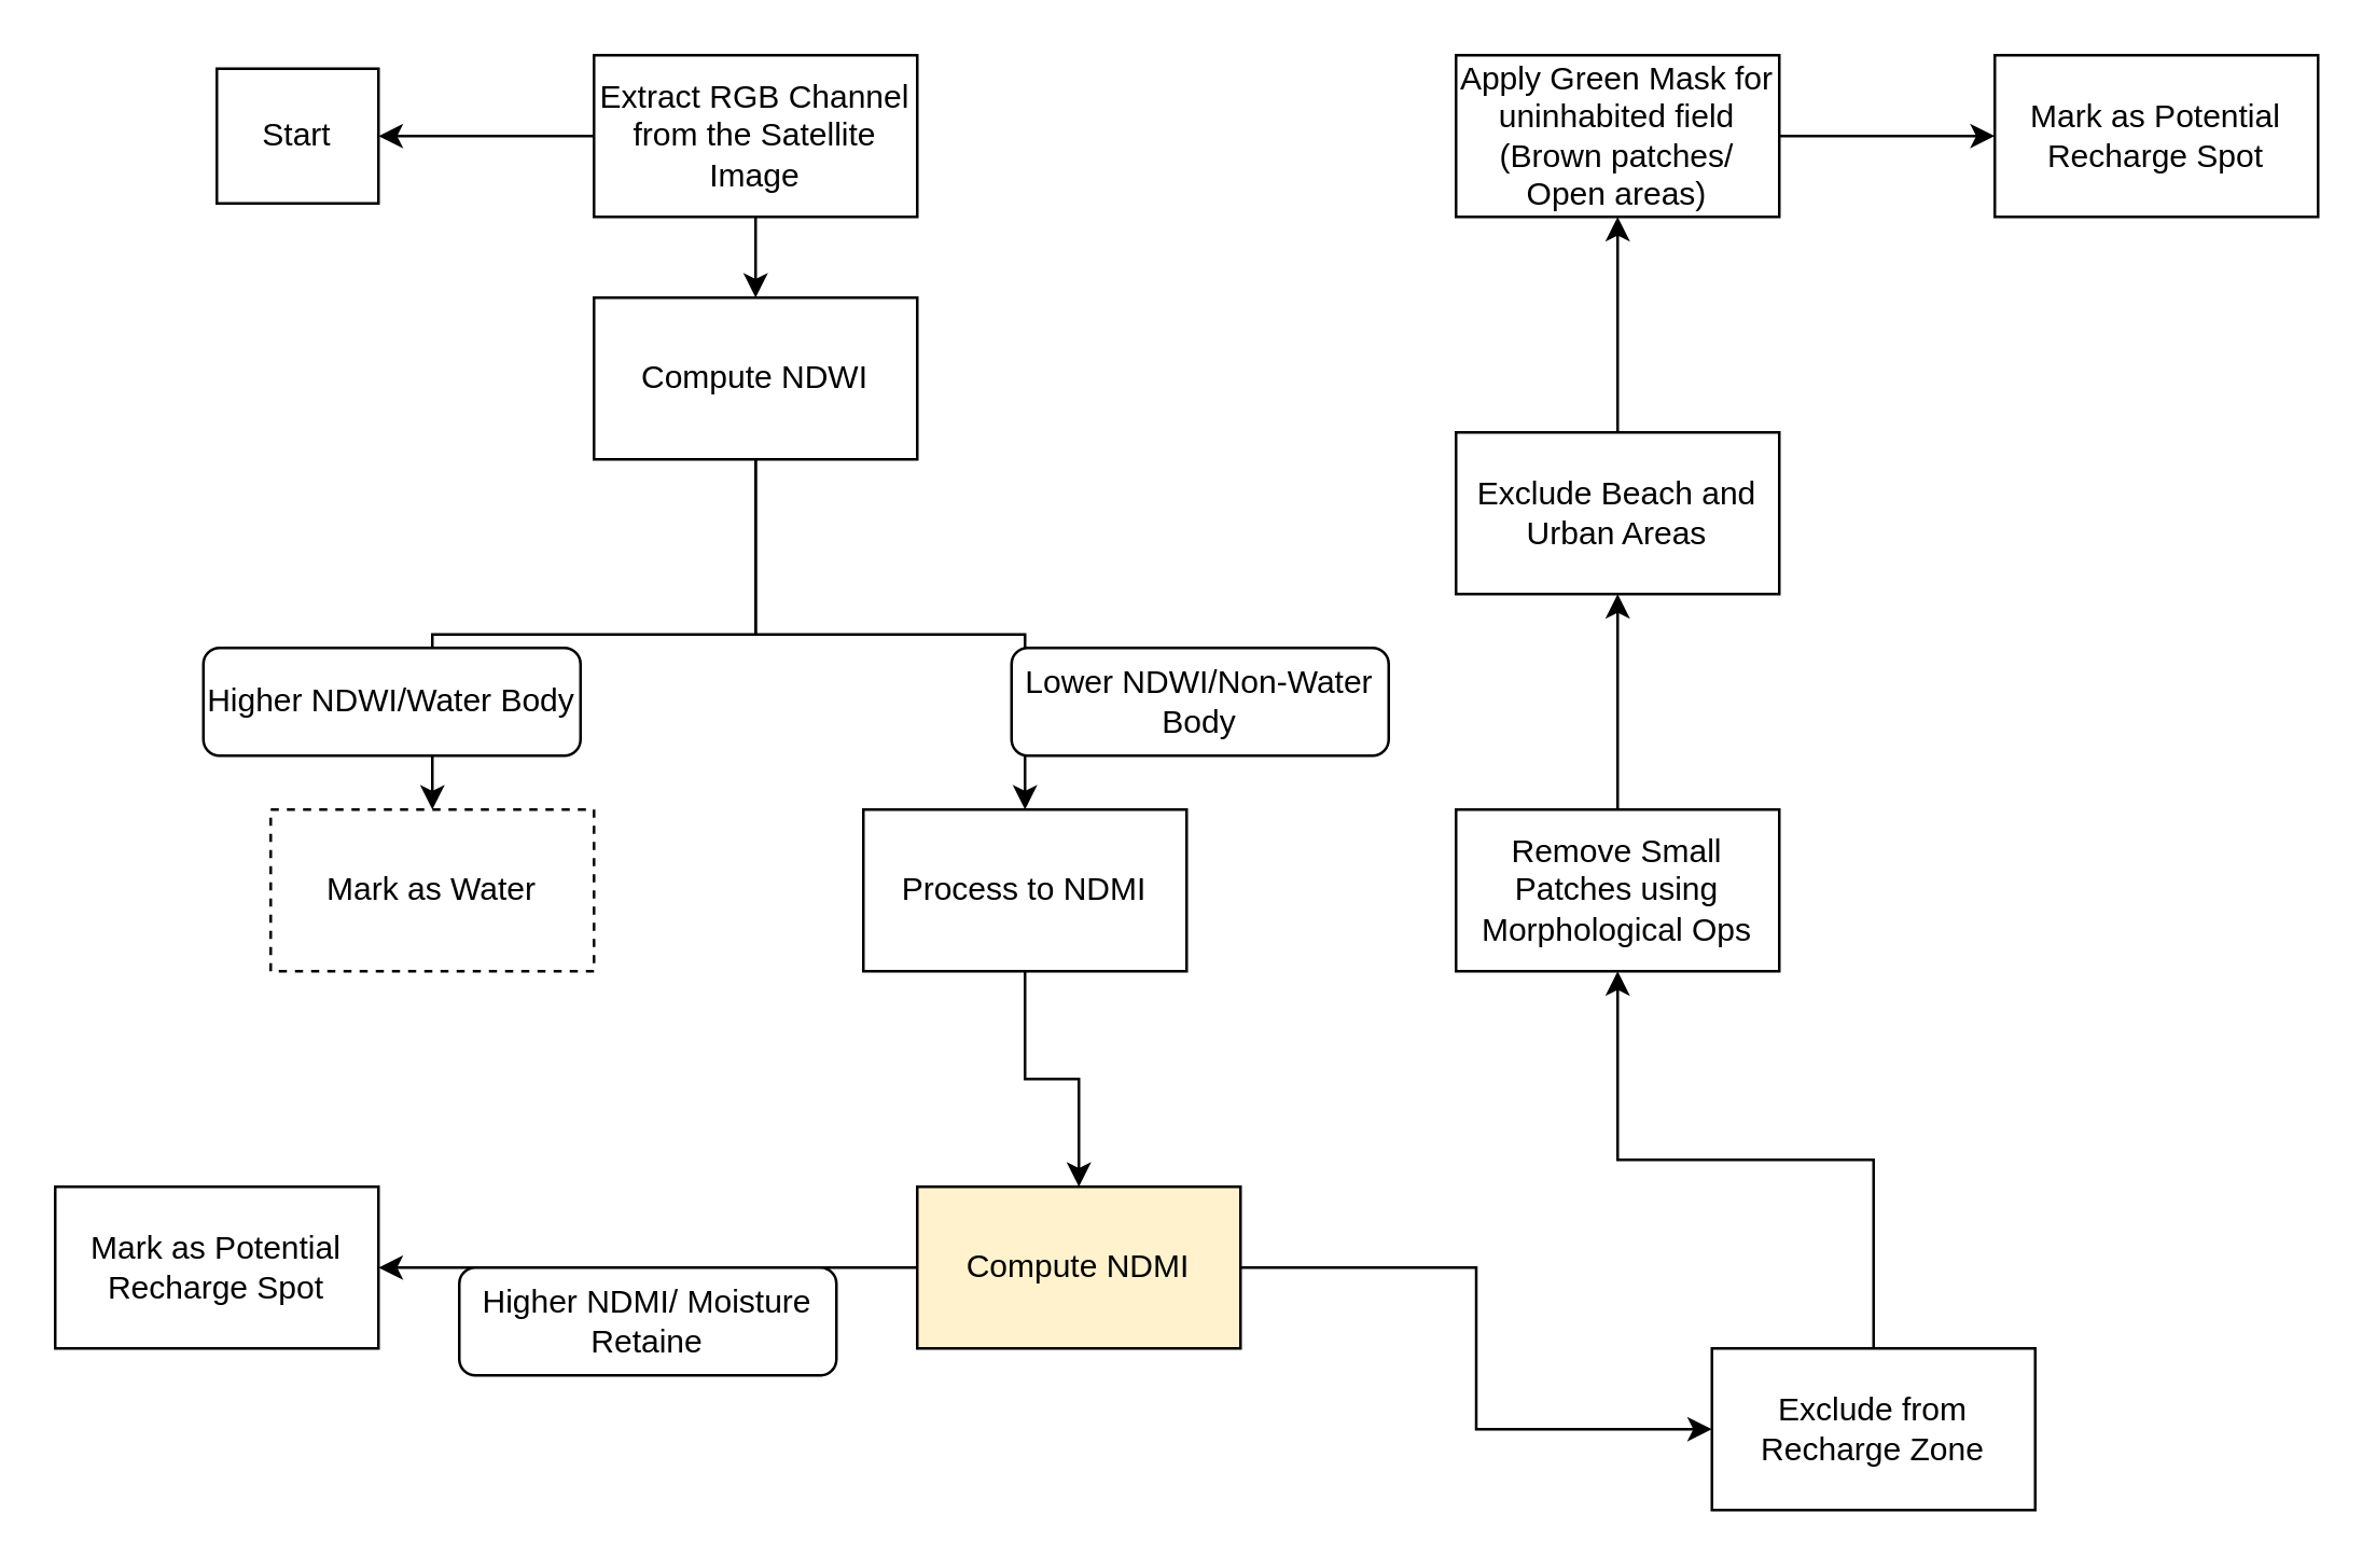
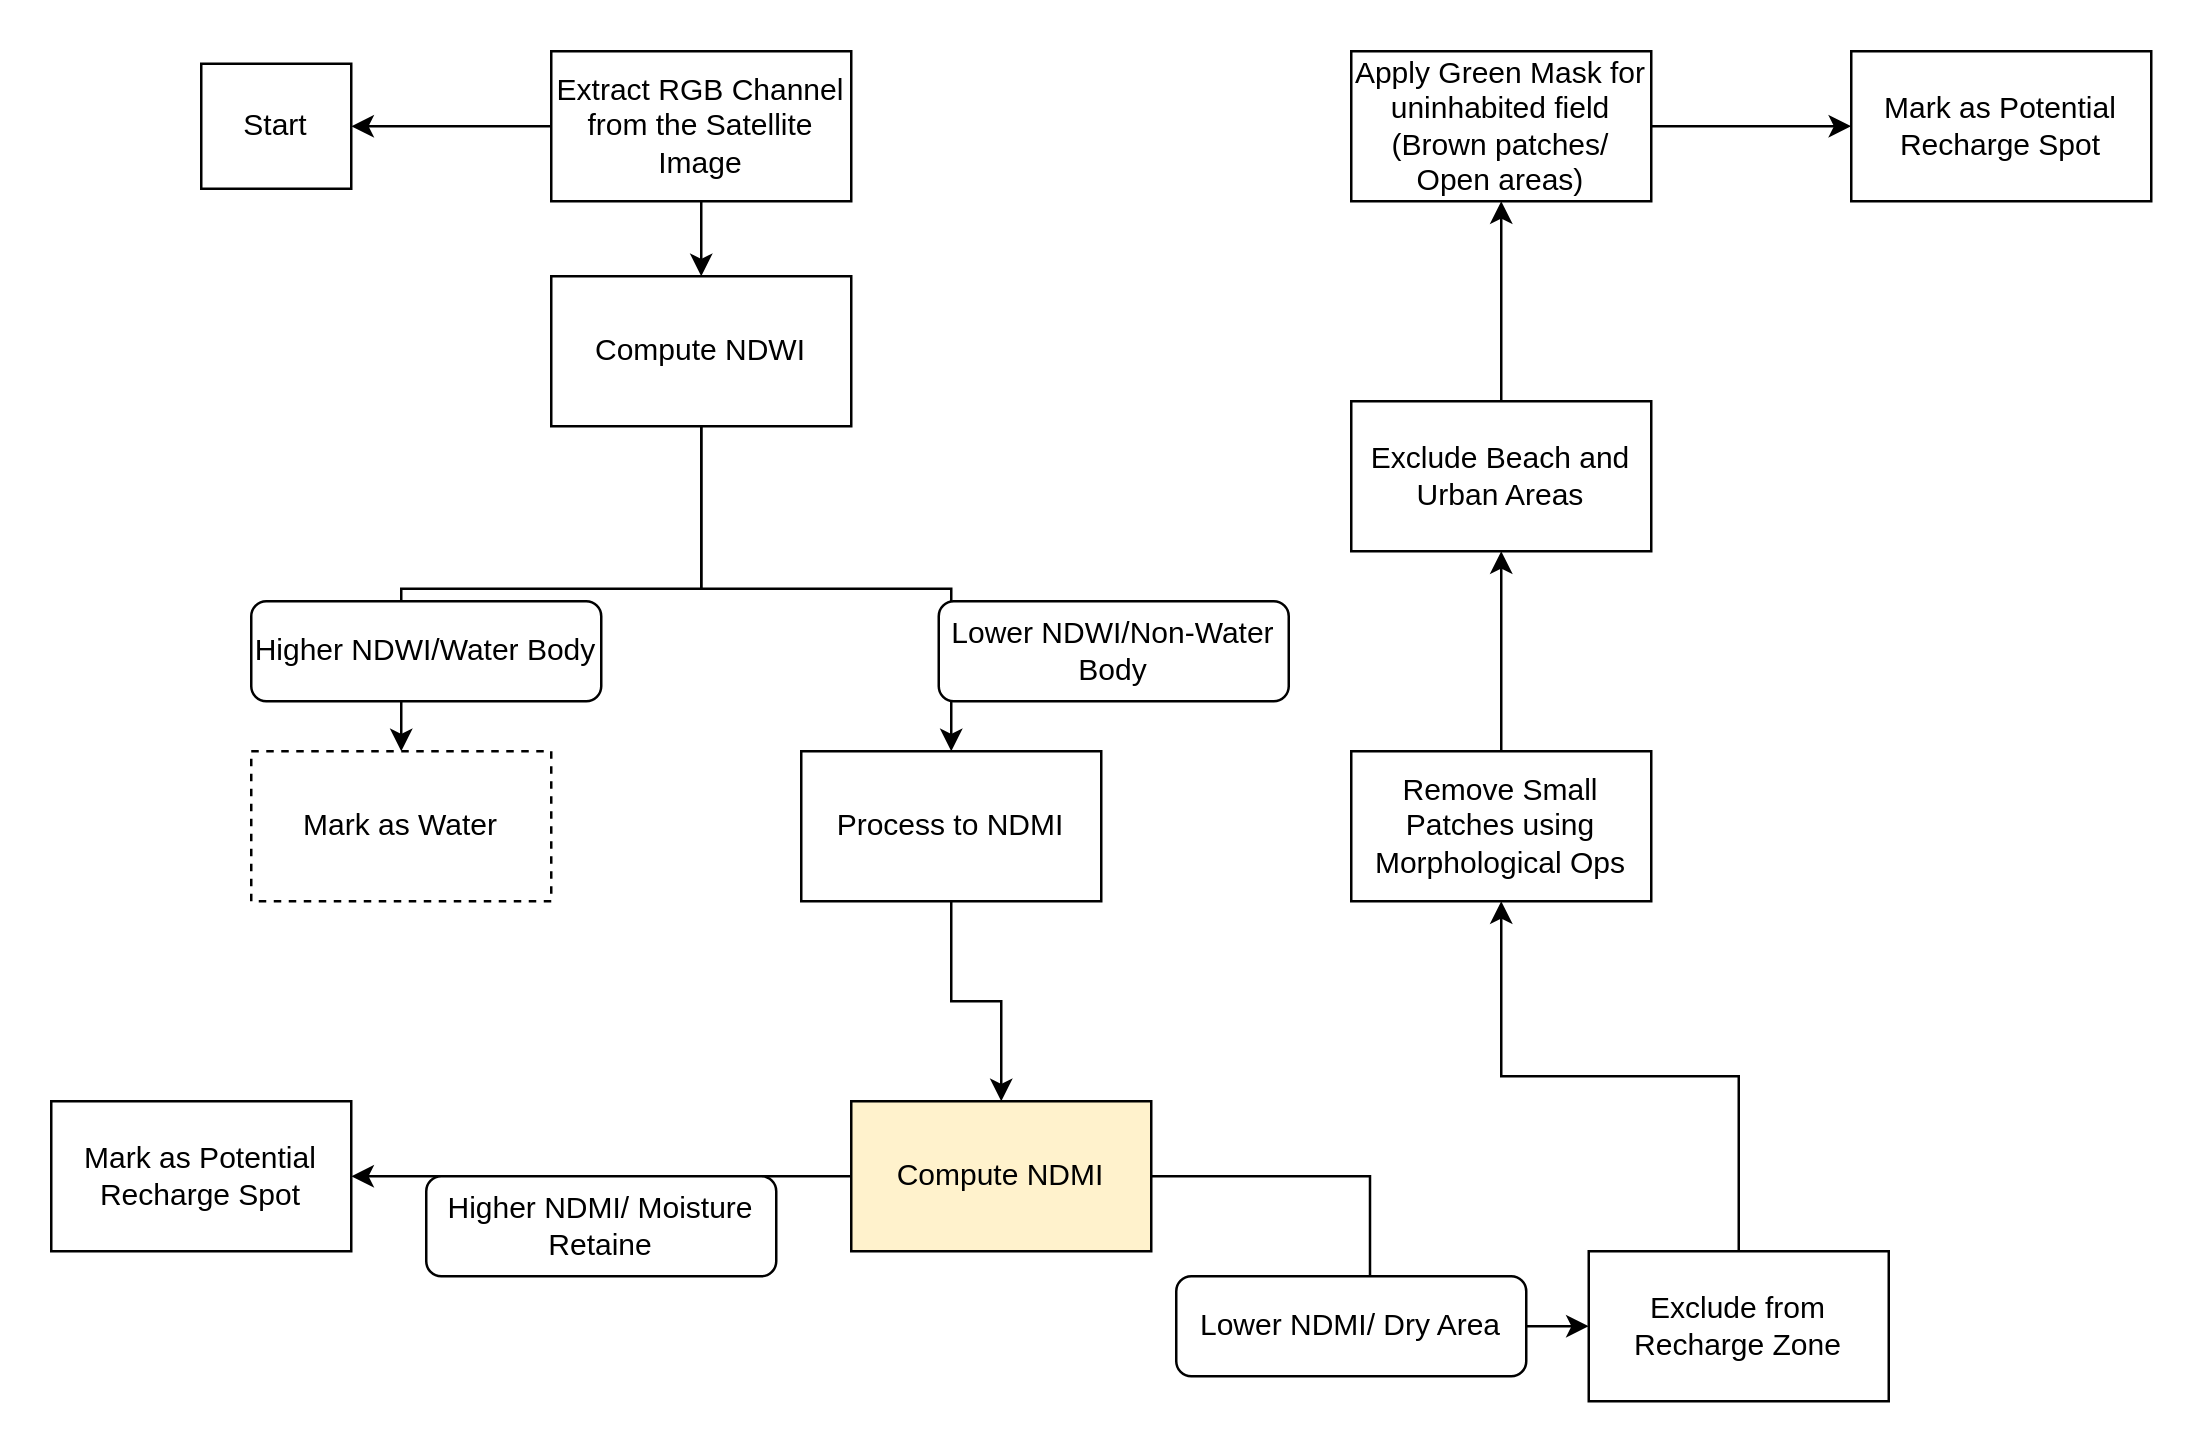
- <mxCell id="25" value="Higher NDWI/Water Body" style="rounded=1;whiteSpace=wrap;html=1;" parent="1" vertex="1"><mxGeometry x="75" y="240" width="140" height="40" as="geometry" /></mxCell>
+ <mxCell id="25" value="Higher NDWI/Water Body" style="rounded=1;whiteSpace=wrap;html=1;" parent="1" vertex="1"><mxGeometry x="100" y="240" width="140" height="40" as="geometry" /></mxCell>
+ <mxCell id="28" value="Lower NDMI/ Dry Area" style="rounded=1;whiteSpace=wrap;html=1;" parent="1" vertex="1"><mxGeometry x="470" y="510" width="140" height="40" as="geometry" /></mxCell>
